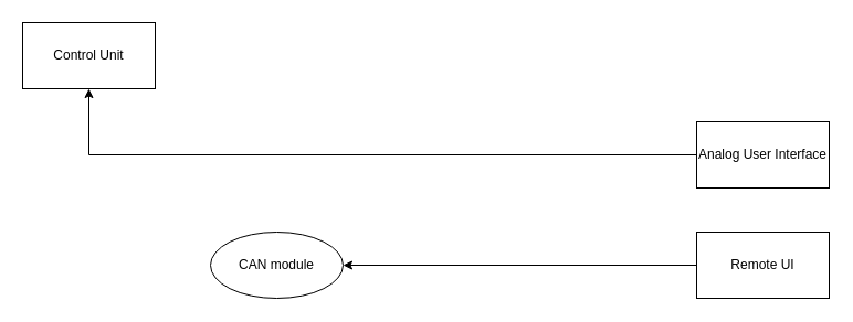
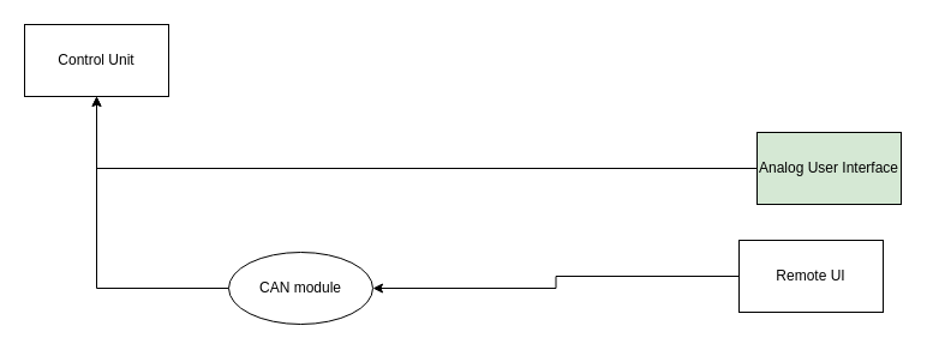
- <mxCell id="3" value="Analog User Interface" style="rounded=0;whiteSpace=wrap;html=1;" vertex="1" parent="1"><mxGeometry x="630" y="110" width="120" height="60" as="geometry" /></mxCell>
+ <mxCell id="3" value="Analog User Interface" style="rounded=0;whiteSpace=wrap;html=1;fillColor=#d5e8d4;" vertex="1" parent="1"><mxGeometry x="630" y="110" width="120" height="60" as="geometry" /></mxCell>
+ <mxCell id="5" style="edgeStyle=orthogonalEdgeStyle;rounded=0;orthogonalLoop=1;jettySize=auto;html=1;entryX=0.5;entryY=1;entryDx=0;entryDy=0;" edge="1" parent="1" source="6" target="4"><mxGeometry relative="1" as="geometry" /></mxCell>
- <mxCell id="8" value="Remote UI" style="rounded=0;whiteSpace=wrap;html=1;" vertex="1" parent="1"><mxGeometry x="630" y="210" width="120" height="60" as="geometry" /></mxCell>
+ <mxCell id="8" value="Remote UI" style="rounded=0;whiteSpace=wrap;html=1;" vertex="1" parent="1"><mxGeometry x="615" y="200" width="120" height="60" as="geometry" /></mxCell>
